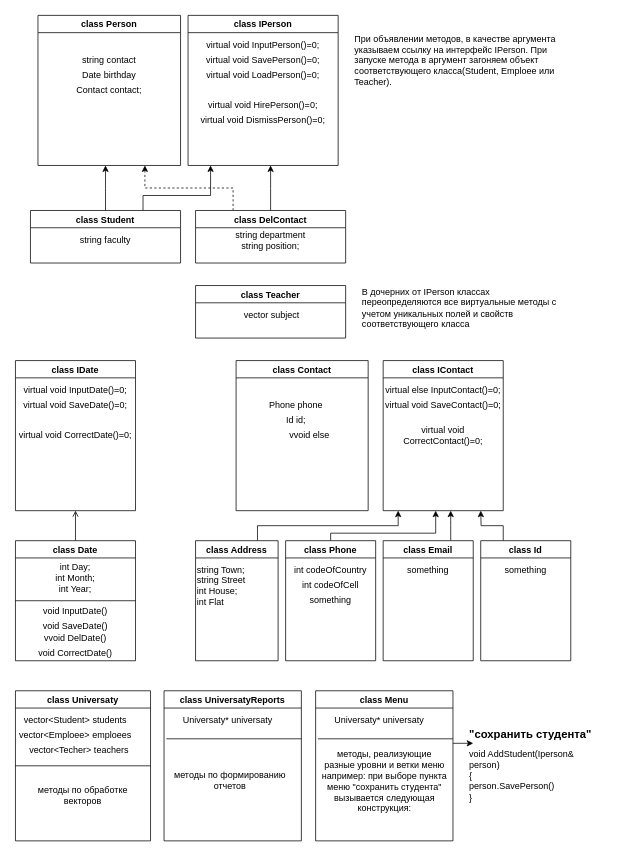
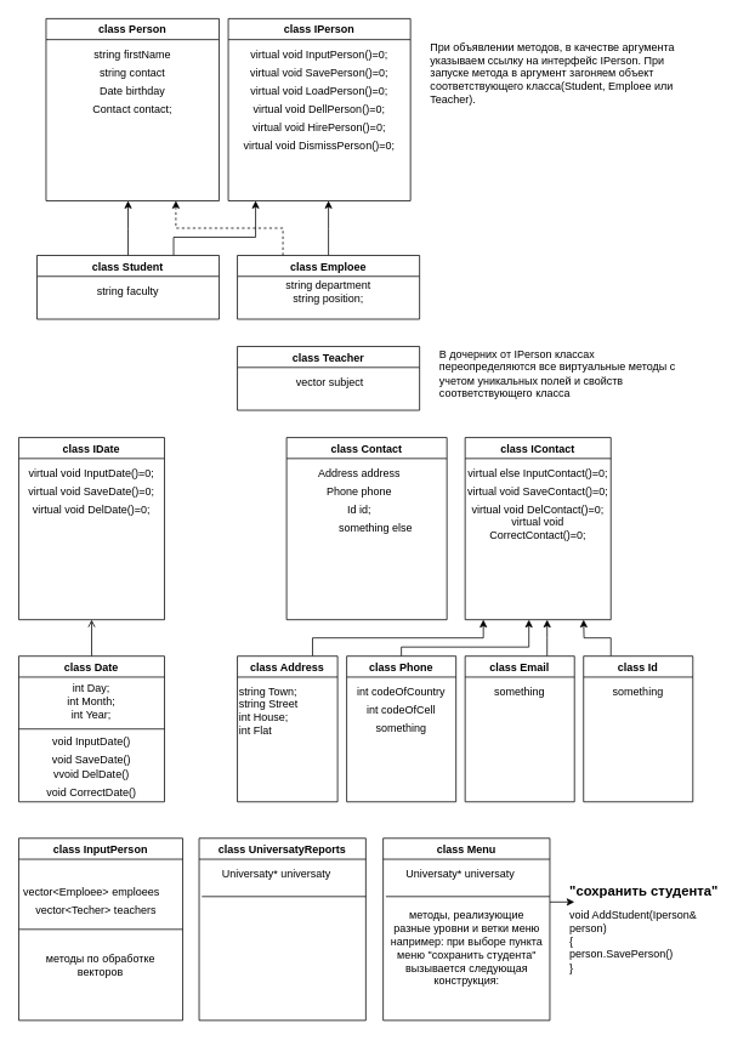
+ <mxCell id="3" value="string firstName" style="text;html=1;strokeColor=none;fillColor=none;align=center;verticalAlign=middle;whiteSpace=wrap;rounded=0;" parent="2" vertex="1"><mxGeometry y="30" width="190" height="20" as="geometry" /></mxCell>
+ <mxCell id="11" value="&lt;span&gt;virtual void DellPerson()=0;&lt;/span&gt;" style="text;html=1;strokeColor=none;fillColor=none;align=center;verticalAlign=middle;whiteSpace=wrap;rounded=0;" parent="7" vertex="1"><mxGeometry y="90" width="200" height="20" as="geometry" /></mxCell>
- <mxCell id="20" value="class DelContact" style="swimlane;" parent="1" vertex="1"><mxGeometry x="260" y="280" width="200" height="70" as="geometry" /></mxCell>
+ <mxCell id="20" value="class Emploee" style="swimlane;" parent="1" vertex="1"><mxGeometry x="260" y="280" width="200" height="70" as="geometry" /></mxCell>
+ <mxCell id="57" value="Address address" style="text;html=1;strokeColor=none;fillColor=none;align=center;verticalAlign=middle;whiteSpace=wrap;rounded=0;" parent="56" vertex="1"><mxGeometry y="30" width="160" height="20" as="geometry" /></mxCell>
+ <mxCell id="27" value="virtual void DelDate()=0;" style="text;html=1;strokeColor=none;fillColor=none;align=center;verticalAlign=middle;whiteSpace=wrap;rounded=0;" parent="24" vertex="1"><mxGeometry y="70" width="160" height="20" as="geometry" /></mxCell>
+ <mxCell id="40" value="virtual void DelContact()=0;" style="text;html=1;strokeColor=none;fillColor=none;align=center;verticalAlign=middle;whiteSpace=wrap;rounded=0;" parent="37" vertex="1"><mxGeometry y="70" width="160" height="20" as="geometry" /></mxCell>
- <mxCell id="28" value="virtual void CorrectDate()=0;" style="text;html=1;strokeColor=none;fillColor=none;align=center;verticalAlign=middle;whiteSpace=wrap;rounded=0;" parent="24" vertex="1"><mxGeometry y="90" width="160" height="20" as="geometry" /></mxCell>
- <mxCell id="60" value="vvoid else" style="text;html=1;strokeColor=none;fillColor=none;align=center;verticalAlign=middle;whiteSpace=wrap;rounded=0;" parent="56" vertex="1"><mxGeometry x="6" y="90" width="184" height="20" as="geometry" /></mxCell>
+ <mxCell id="60" value="something else" style="text;html=1;strokeColor=none;fillColor=none;align=center;verticalAlign=middle;whiteSpace=wrap;rounded=0;" parent="56" vertex="1"><mxGeometry x="6" y="90" width="184" height="20" as="geometry" /></mxCell>
- <mxCell id="63" value="class Universaty" style="swimlane;" parent="1" vertex="1"><mxGeometry x="20" y="920" width="180" height="200" as="geometry" /></mxCell>
+ <mxCell id="63" value="class InputPerson" style="swimlane;" parent="1" vertex="1"><mxGeometry x="20" y="920" width="180" height="200" as="geometry" /></mxCell>
- <mxCell id="64" value="vector&amp;lt;Student&amp;gt; students" style="text;html=1;strokeColor=none;fillColor=none;align=center;verticalAlign=middle;whiteSpace=wrap;rounded=0;" parent="63" vertex="1"><mxGeometry y="30" width="160" height="20" as="geometry" /></mxCell>
- <mxCell id="71" value="методы по формированию отчетов" style="text;html=1;strokeColor=none;fillColor=none;align=center;verticalAlign=middle;whiteSpace=wrap;rounded=0;" parent="69" vertex="1"><mxGeometry x="3" y="110" width="170" height="20" as="geometry" /></mxCell>
